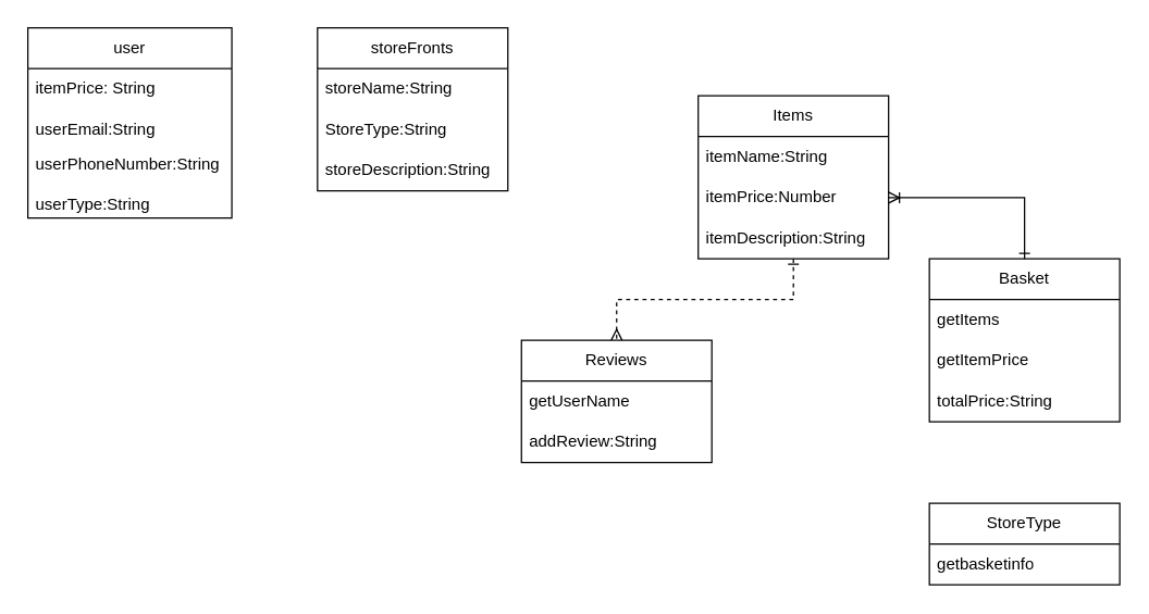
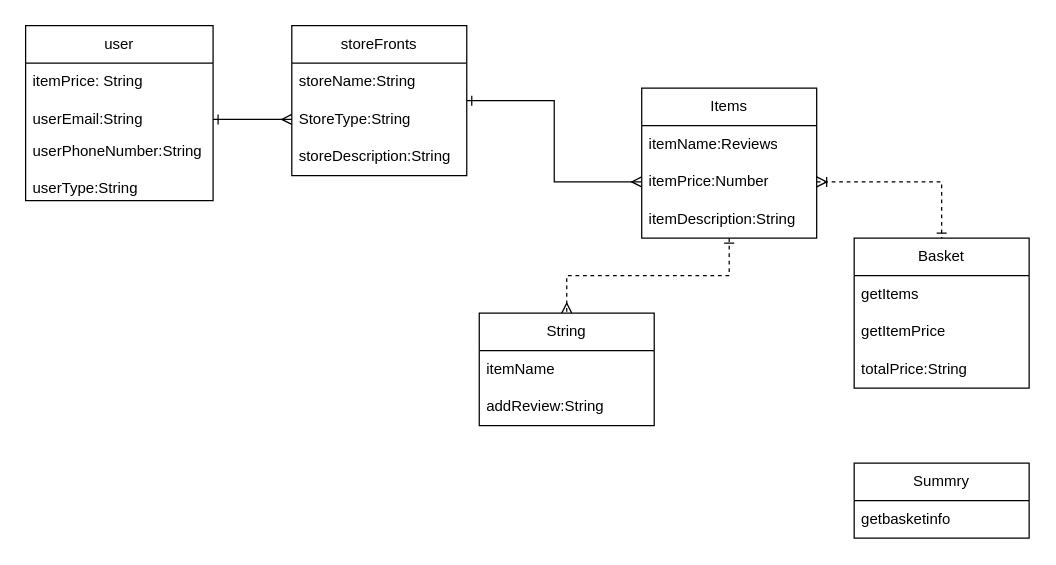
+ <mxCell id="25" style="edgeStyle=orthogonalEdgeStyle;rounded=0;orthogonalLoop=1;jettySize=auto;html=1;exitX=1;exitY=0.5;exitDx=0;exitDy=0;entryX=0;entryY=0.5;entryDx=0;entryDy=0;endArrow=ERmany;endFill=0;startArrow=ERone;startFill=0;" parent="1" source="4" target="9" edge="1"><mxGeometry relative="1" as="geometry" /></mxCell>
+ <mxCell id="6" style="edgeStyle=orthogonalEdgeStyle;rounded=0;orthogonalLoop=1;jettySize=auto;html=1;exitX=1;exitY=0.5;exitDx=0;exitDy=0;startArrow=ERone;startFill=0;endArrow=ERmany;endFill=0;" parent="1" source="7" target="14" edge="1"><mxGeometry relative="1" as="geometry" /></mxCell>
- <mxCell id="13" value="itemName:String" style="text;strokeColor=none;fillColor=none;align=left;verticalAlign=middle;spacingLeft=4;spacingRight=4;overflow=hidden;points=[[0,0.5],[1,0.5]];portConstraint=eastwest;rotatable=0;whiteSpace=wrap;html=1;" parent="12" vertex="1"><mxGeometry y="30" width="140" height="30" as="geometry" /></mxCell>
+ <mxCell id="13" value="itemName:Reviews" style="text;strokeColor=none;fillColor=none;align=left;verticalAlign=middle;spacingLeft=4;spacingRight=4;overflow=hidden;points=[[0,0.5],[1,0.5]];portConstraint=eastwest;rotatable=0;whiteSpace=wrap;html=1;" parent="12" vertex="1"><mxGeometry y="30" width="140" height="30" as="geometry" /></mxCell>
- <mxCell id="26" style="edgeStyle=orthogonalEdgeStyle;rounded=0;orthogonalLoop=1;jettySize=auto;html=1;exitX=1;exitY=0.5;exitDx=0;exitDy=0;entryX=0.5;entryY=0;entryDx=0;entryDy=0;startArrow=ERoneToMany;startFill=0;endArrow=ERone;endFill=0;" parent="1" source="14" target="19" edge="1"><mxGeometry relative="1" as="geometry" /></mxCell>
+ <mxCell id="26" style="edgeStyle=orthogonalEdgeStyle;rounded=0;orthogonalLoop=1;jettySize=auto;html=1;exitX=1;exitY=0.5;exitDx=0;exitDy=0;entryX=0.5;entryY=0;entryDx=0;entryDy=0;startArrow=ERoneToMany;startFill=0;endArrow=ERone;endFill=0;dashed=1;" parent="1" source="14" target="19" edge="1"><mxGeometry relative="1" as="geometry" /></mxCell>
- <mxCell id="16" value="Reviews" style="swimlane;fontStyle=0;childLayout=stackLayout;horizontal=1;startSize=30;horizontalStack=0;resizeParent=1;resizeParentMax=0;resizeLast=0;collapsible=1;marginBottom=0;whiteSpace=wrap;html=1;" parent="1" vertex="1"><mxGeometry x="383" y="250" width="140" height="90" as="geometry" /></mxCell>
+ <mxCell id="16" value="String" style="swimlane;fontStyle=0;childLayout=stackLayout;horizontal=1;startSize=30;horizontalStack=0;resizeParent=1;resizeParentMax=0;resizeLast=0;collapsible=1;marginBottom=0;whiteSpace=wrap;html=1;" parent="1" vertex="1"><mxGeometry x="383" y="250" width="140" height="90" as="geometry" /></mxCell>
- <mxCell id="17" value="getUserName" style="text;strokeColor=none;fillColor=none;align=left;verticalAlign=middle;spacingLeft=4;spacingRight=4;overflow=hidden;points=[[0,0.5],[1,0.5]];portConstraint=eastwest;rotatable=0;whiteSpace=wrap;html=1;" parent="16" vertex="1"><mxGeometry y="30" width="140" height="30" as="geometry" /></mxCell>
+ <mxCell id="17" value="itemName" style="text;strokeColor=none;fillColor=none;align=left;verticalAlign=middle;spacingLeft=4;spacingRight=4;overflow=hidden;points=[[0,0.5],[1,0.5]];portConstraint=eastwest;rotatable=0;whiteSpace=wrap;html=1;" parent="16" vertex="1"><mxGeometry y="30" width="140" height="30" as="geometry" /></mxCell>
- <mxCell id="23" value="StoreType" style="swimlane;fontStyle=0;childLayout=stackLayout;horizontal=1;startSize=30;horizontalStack=0;resizeParent=1;resizeParentMax=0;resizeLast=0;collapsible=1;marginBottom=0;whiteSpace=wrap;html=1;" parent="1" vertex="1"><mxGeometry x="683" y="370" width="140" height="60" as="geometry" /></mxCell>
+ <mxCell id="23" value="Summry" style="swimlane;fontStyle=0;childLayout=stackLayout;horizontal=1;startSize=30;horizontalStack=0;resizeParent=1;resizeParentMax=0;resizeLast=0;collapsible=1;marginBottom=0;whiteSpace=wrap;html=1;" parent="1" vertex="1"><mxGeometry x="683" y="370" width="140" height="60" as="geometry" /></mxCell>
